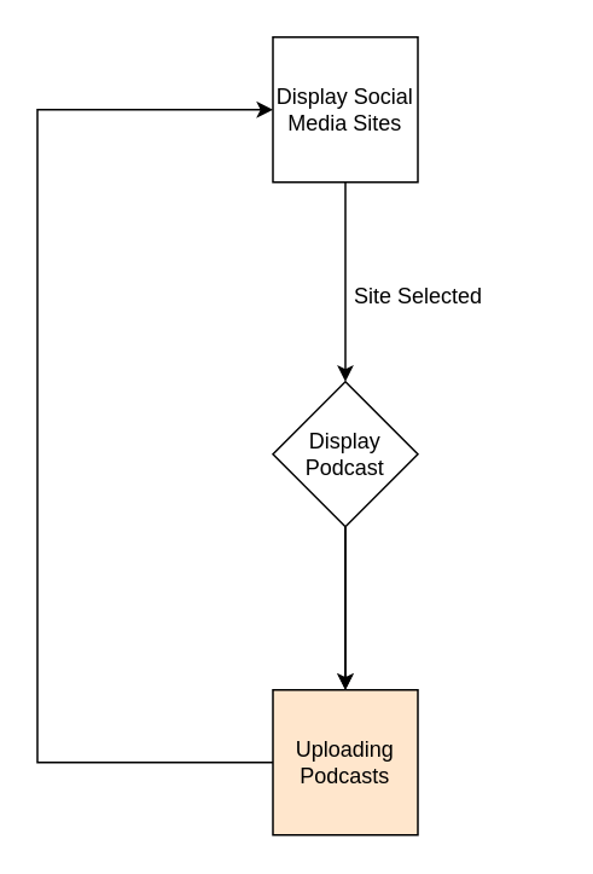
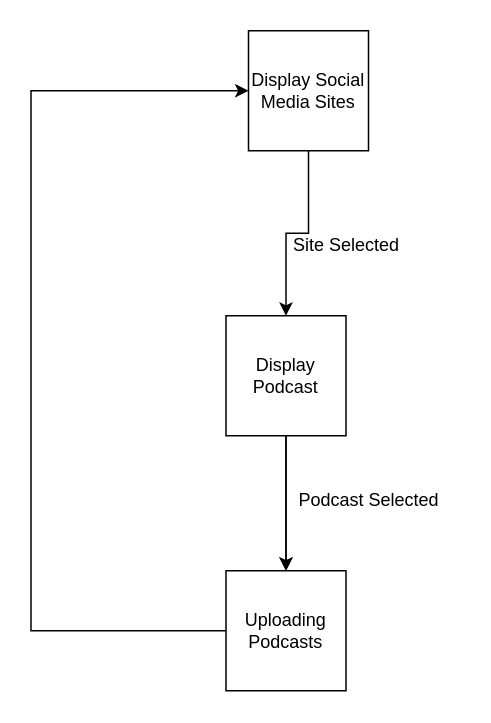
- <mxCell id="3" value="Display Social Media Sites" style="whiteSpace=wrap;html=1;aspect=fixed;" vertex="1" parent="1"><mxGeometry x="150" y="20" width="80" height="80" as="geometry" /></mxCell>
+ <mxCell id="3" value="Display Social Media Sites" style="whiteSpace=wrap;html=1;aspect=fixed;" vertex="1" parent="1"><mxGeometry x="165" y="20" width="80" height="80" as="geometry" /></mxCell>
- <mxCell id="6" value="Display Podcast" style="rhombus;whiteSpace=wrap;html=1;aspect=fixed;" vertex="1" parent="1"><mxGeometry x="150" y="210" width="80" height="80" as="geometry" /></mxCell>
+ <mxCell id="6" value="Display Podcast" style="whiteSpace=wrap;html=1;aspect=fixed;" vertex="1" parent="1"><mxGeometry x="150" y="210" width="80" height="80" as="geometry" /></mxCell>
+ <mxCell id="8" value="Podcast Selected" style="text;html=1;align=center;verticalAlign=middle;resizable=0;points=[];autosize=1;strokeColor=none;fillColor=none;" vertex="1" parent="1"><mxGeometry x="185" y="318" width="120" height="30" as="geometry" /></mxCell>
- <mxCell id="10" value="Uploading Podcasts" style="whiteSpace=wrap;html=1;aspect=fixed;fillColor=#ffe6cc;" vertex="1" parent="1"><mxGeometry x="150" y="380" width="80" height="80" as="geometry" /></mxCell>
+ <mxCell id="10" value="Uploading Podcasts" style="whiteSpace=wrap;html=1;aspect=fixed;" vertex="1" parent="1"><mxGeometry x="150" y="380" width="80" height="80" as="geometry" /></mxCell>
